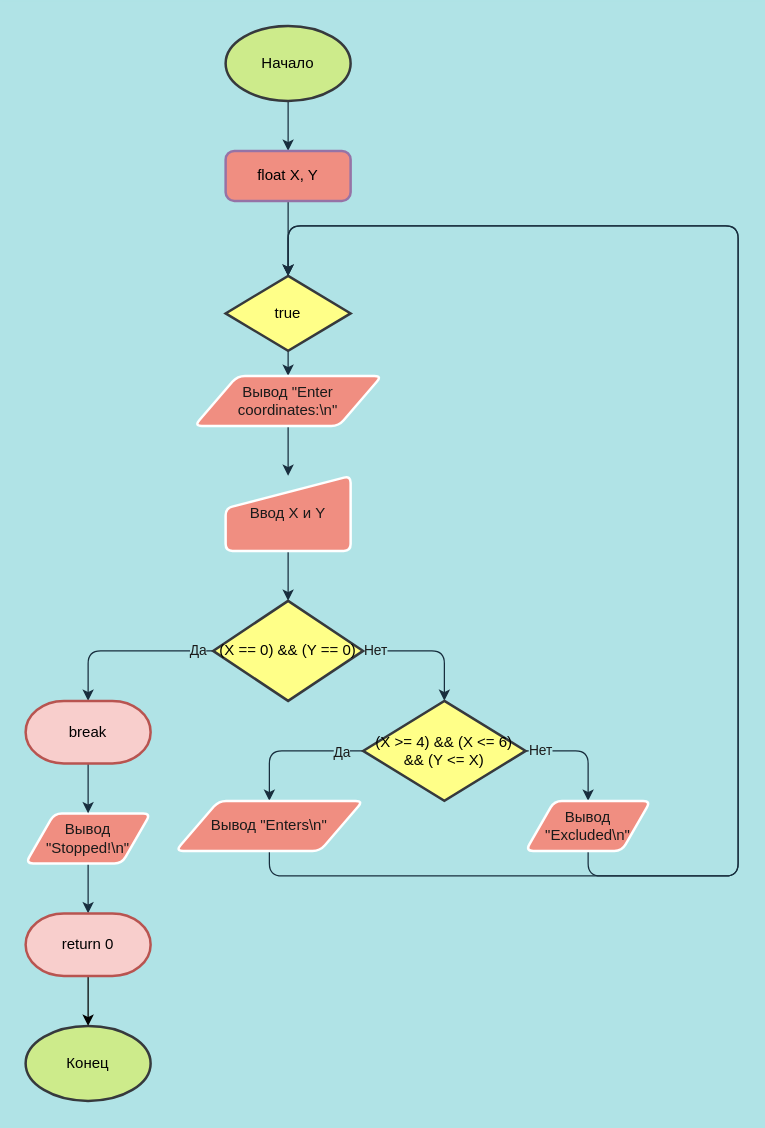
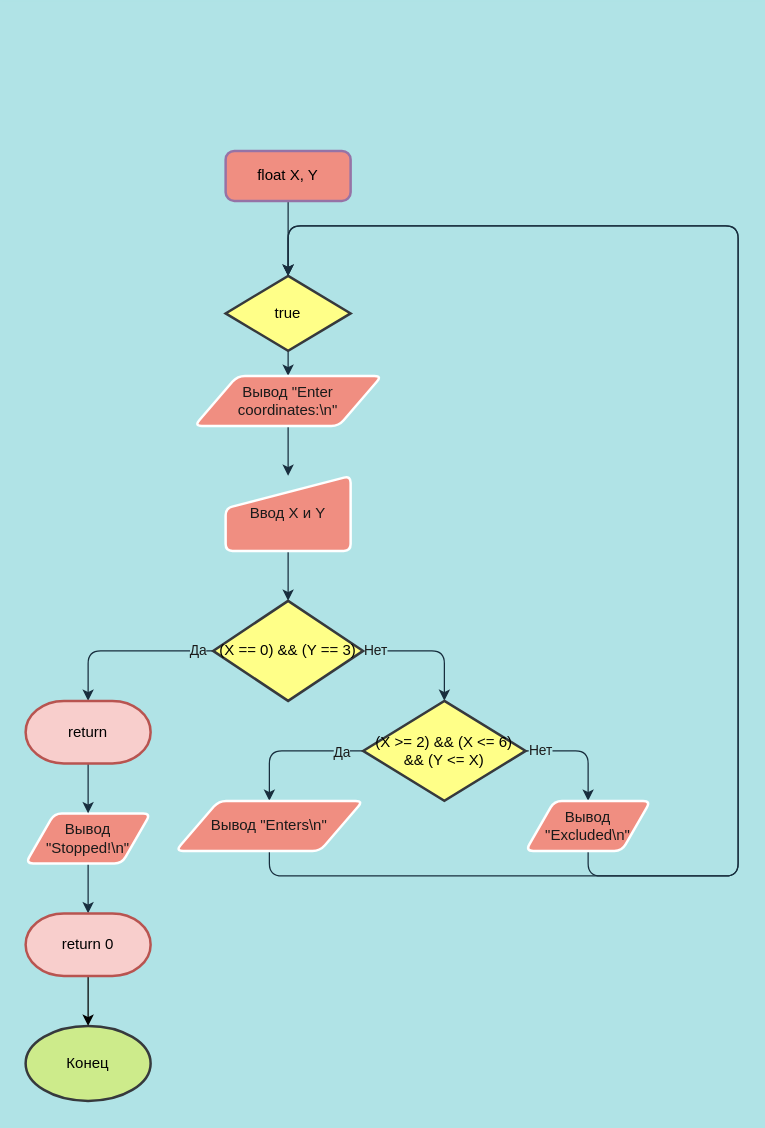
- <mxCell id="3" value="Начало" style="strokeWidth=2;html=1;shape=mxgraph.flowchart.start_1;whiteSpace=wrap;fillColor=#cdeb8b;strokeColor=#36393d;rounded=1;" parent="1" vertex="1"><mxGeometry x="180" y="20" width="100" height="60" as="geometry" /></mxCell>
- <mxCell id="2" style="edgeStyle=orthogonalEdgeStyle;orthogonalLoop=1;jettySize=auto;html=1;exitX=0.5;exitY=1;exitDx=0;exitDy=0;exitPerimeter=0;entryX=0.5;entryY=0;entryDx=0;entryDy=0;strokeColor=#182E3E;labelBackgroundColor=#B0E3E6;fontColor=#1A1A1A;" parent="1" source="3" target="5" edge="1"><mxGeometry relative="1" as="geometry" /></mxCell>
- <mxCell id="16" value="(X == 0) &amp;amp;&amp;amp; (Y == 0)" style="strokeWidth=2;html=1;shape=mxgraph.flowchart.decision;whiteSpace=wrap;fillColor=#ffff88;strokeColor=#36393d;rounded=1;" parent="1" vertex="1"><mxGeometry x="170" y="480" width="120" height="80" as="geometry" /></mxCell>
+ <mxCell id="16" value="(X == 0) &amp;amp;&amp;amp; (Y == 3)" style="strokeWidth=2;html=1;shape=mxgraph.flowchart.decision;whiteSpace=wrap;fillColor=#ffff88;strokeColor=#36393d;rounded=1;" parent="1" vertex="1"><mxGeometry x="170" y="480" width="120" height="80" as="geometry" /></mxCell>
- <mxCell id="20" value="break" style="strokeWidth=2;html=1;shape=mxgraph.flowchart.terminator;whiteSpace=wrap;sketch=0;fillColor=#f8cecc;strokeColor=#b85450;rounded=1;" parent="1" vertex="1"><mxGeometry x="20" y="560" width="100" height="50" as="geometry" /></mxCell>
+ <mxCell id="20" value="return" style="strokeWidth=2;html=1;shape=mxgraph.flowchart.terminator;whiteSpace=wrap;sketch=0;fillColor=#f8cecc;strokeColor=#b85450;rounded=1;" parent="1" vertex="1"><mxGeometry x="20" y="560" width="100" height="50" as="geometry" /></mxCell>
- <mxCell id="26" value="(X &amp;gt;= 4) &amp;amp;&amp;amp; (X &amp;lt;= 6) &amp;amp;&amp;amp; (Y &amp;lt;= X)" style="strokeWidth=2;html=1;shape=mxgraph.flowchart.decision;whiteSpace=wrap;fillColor=#ffff88;strokeColor=#36393d;rounded=1;" parent="1" vertex="1"><mxGeometry x="290" y="560" width="130" height="80" as="geometry" /></mxCell>
+ <mxCell id="26" value="(X &amp;gt;= 2) &amp;amp;&amp;amp; (X &amp;lt;= 6) &amp;amp;&amp;amp; (Y &amp;lt;= X)" style="strokeWidth=2;html=1;shape=mxgraph.flowchart.decision;whiteSpace=wrap;fillColor=#ffff88;strokeColor=#36393d;rounded=1;" parent="1" vertex="1"><mxGeometry x="290" y="560" width="130" height="80" as="geometry" /></mxCell>
